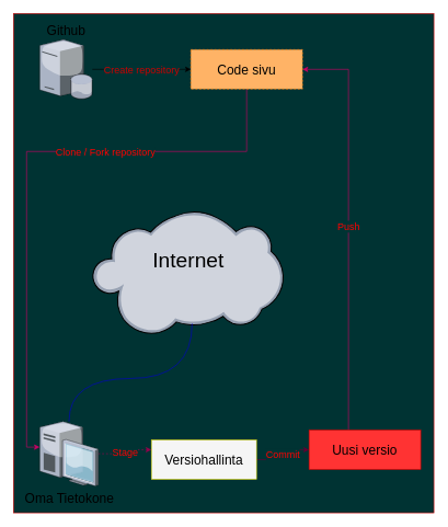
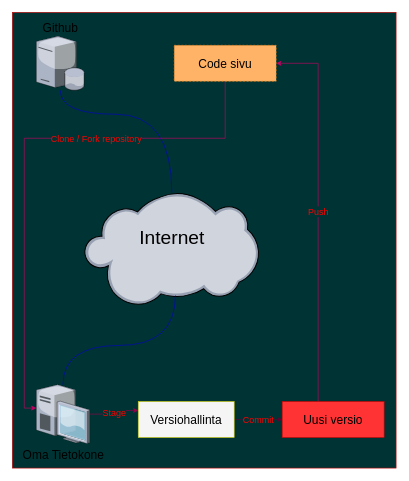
- <mxCell id="4" value="Create repository" style="edgeStyle=orthogonalEdgeStyle;rounded=0;orthogonalLoop=1;jettySize=auto;html=1;entryX=0;entryY=0.5;entryDx=0;entryDy=0;fontSize=15;fontColor=#CC0000;labelBackgroundColor=#003333;" edge="1" parent="1" source="6" target="15"><mxGeometry relative="1" as="geometry" /></mxCell>
+ <mxCell id="5" style="edgeStyle=orthogonalEdgeStyle;orthogonalLoop=1;jettySize=auto;html=1;strokeColor=#0000CC;fontSize=15;curved=1;endArrow=none;endFill=0;" edge="1" parent="1" source="6" target="3"><mxGeometry relative="1" as="geometry"><Array as="points"><mxPoint x="100" y="190" /><mxPoint x="286" y="190" /></Array></mxGeometry></mxCell>
- <mxCell id="13" value="Uusi versio&lt;br&gt;" style="rounded=0;whiteSpace=wrap;html=1;fontSize=20;strokeColor=#CC0000;fillColor=#FF3333;" vertex="1" parent="1"><mxGeometry x="470" y="654" width="170" height="60" as="geometry" /></mxCell>
+ <mxCell id="13" value="Uusi versio&lt;br&gt;" style="rounded=0;whiteSpace=wrap;html=1;fontSize=20;strokeColor=#CC0000;fillColor=#FF3333;" vertex="1" parent="1"><mxGeometry x="470" y="669" width="170" height="60" as="geometry" /></mxCell>
- <mxCell id="7" value="Stage" style="edgeStyle=orthogonalEdgeStyle;rounded=0;orthogonalLoop=1;jettySize=auto;html=1;entryX=0;entryY=0.25;entryDx=0;entryDy=0;fontSize=15;strokeColor=#99004D;labelBackgroundColor=#003333;fontColor=#FF0000;dashed=1;" edge="1" parent="1" source="9" target="11"><mxGeometry relative="1" as="geometry" /></mxCell>
+ <mxCell id="7" value="Stage" style="edgeStyle=orthogonalEdgeStyle;rounded=0;orthogonalLoop=1;jettySize=auto;html=1;entryX=0;entryY=0.25;entryDx=0;entryDy=0;fontSize=15;strokeColor=#99004D;labelBackgroundColor=#003333;fontColor=#FF0000;" edge="1" parent="1" source="9" target="11"><mxGeometry relative="1" as="geometry" /></mxCell>
